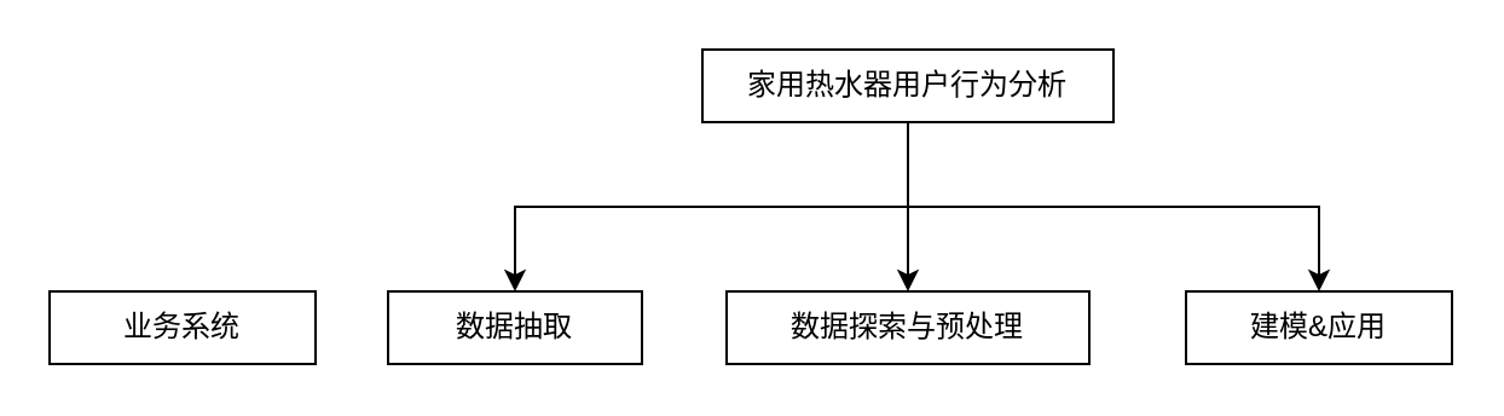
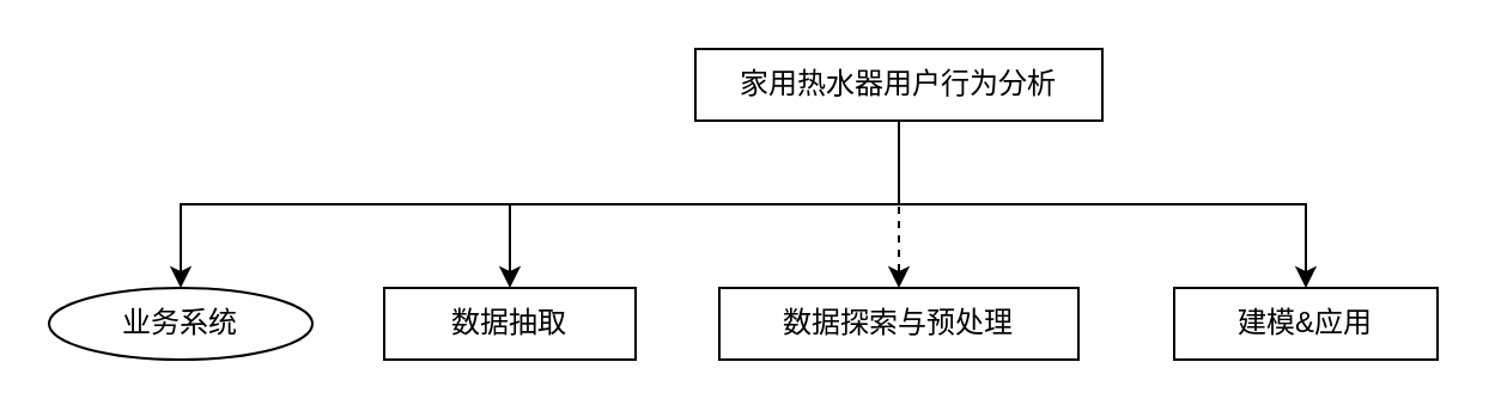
+ <mxCell id="2" style="edgeStyle=orthogonalEdgeStyle;html=1;exitX=0.5;exitY=1;exitDx=0;exitDy=0;entryX=0.5;entryY=0;entryDx=0;entryDy=0;rounded=0;" edge="1" parent="1" source="6" target="7"><mxGeometry relative="1" as="geometry" /></mxCell>
- <mxCell id="4" style="edgeStyle=orthogonalEdgeStyle;rounded=0;html=1;exitX=0.5;exitY=1;exitDx=0;exitDy=0;entryX=0.5;entryY=0;entryDx=0;entryDy=0;" edge="1" parent="1" source="6" target="9"><mxGeometry relative="1" as="geometry" /></mxCell>
+ <mxCell id="4" style="edgeStyle=orthogonalEdgeStyle;rounded=0;html=1;exitX=0.5;exitY=1;exitDx=0;exitDy=0;entryX=0.5;entryY=0;entryDx=0;entryDy=0;dashed=1;" edge="1" parent="1" source="6" target="9"><mxGeometry relative="1" as="geometry" /></mxCell>
- <mxCell id="7" value="业务系统" style="rounded=0;whiteSpace=wrap;html=1;" vertex="1" parent="1"><mxGeometry x="20" y="120" width="110" height="30" as="geometry" /></mxCell>
+ <mxCell id="7" value="业务系统" style="ellipse;whiteSpace=wrap;html=1;" vertex="1" parent="1"><mxGeometry x="20" y="120" width="110" height="30" as="geometry" /></mxCell>
